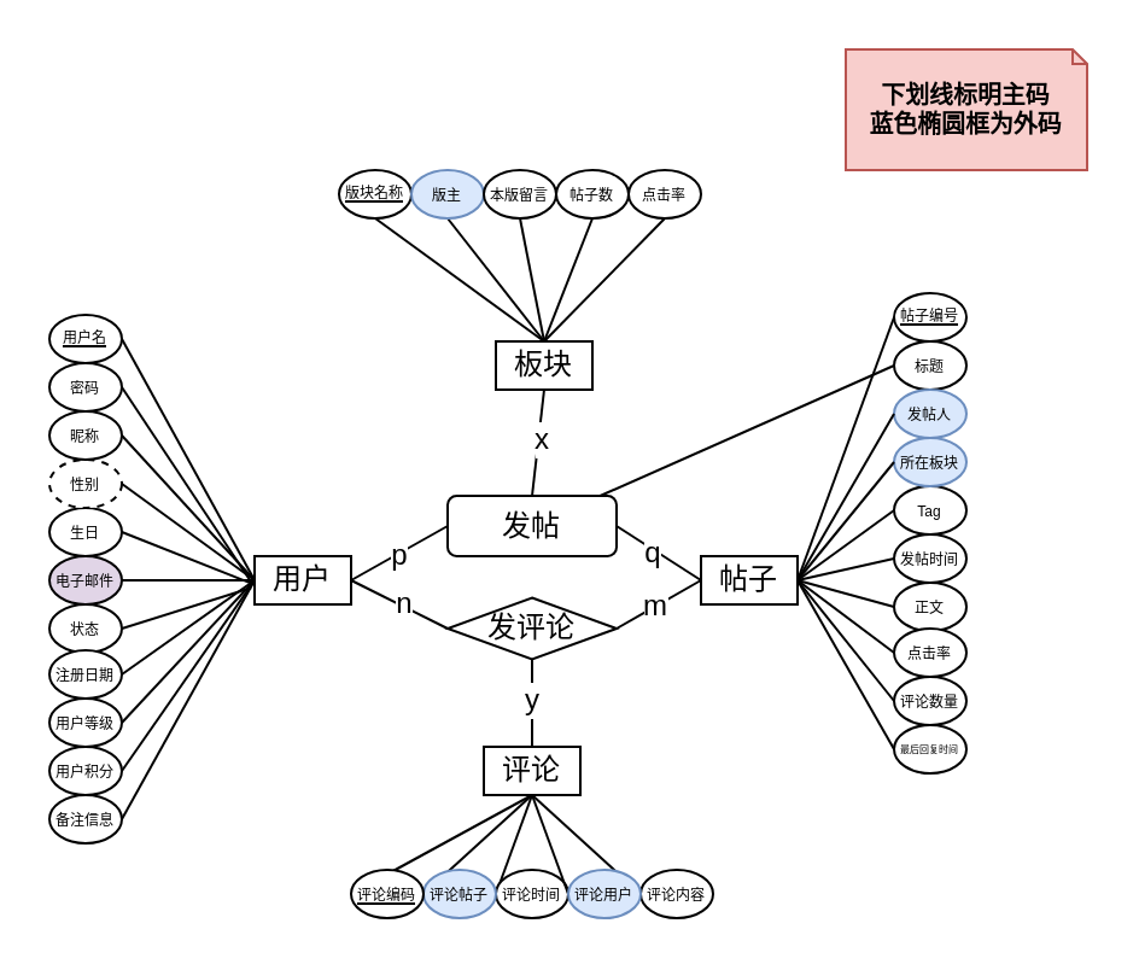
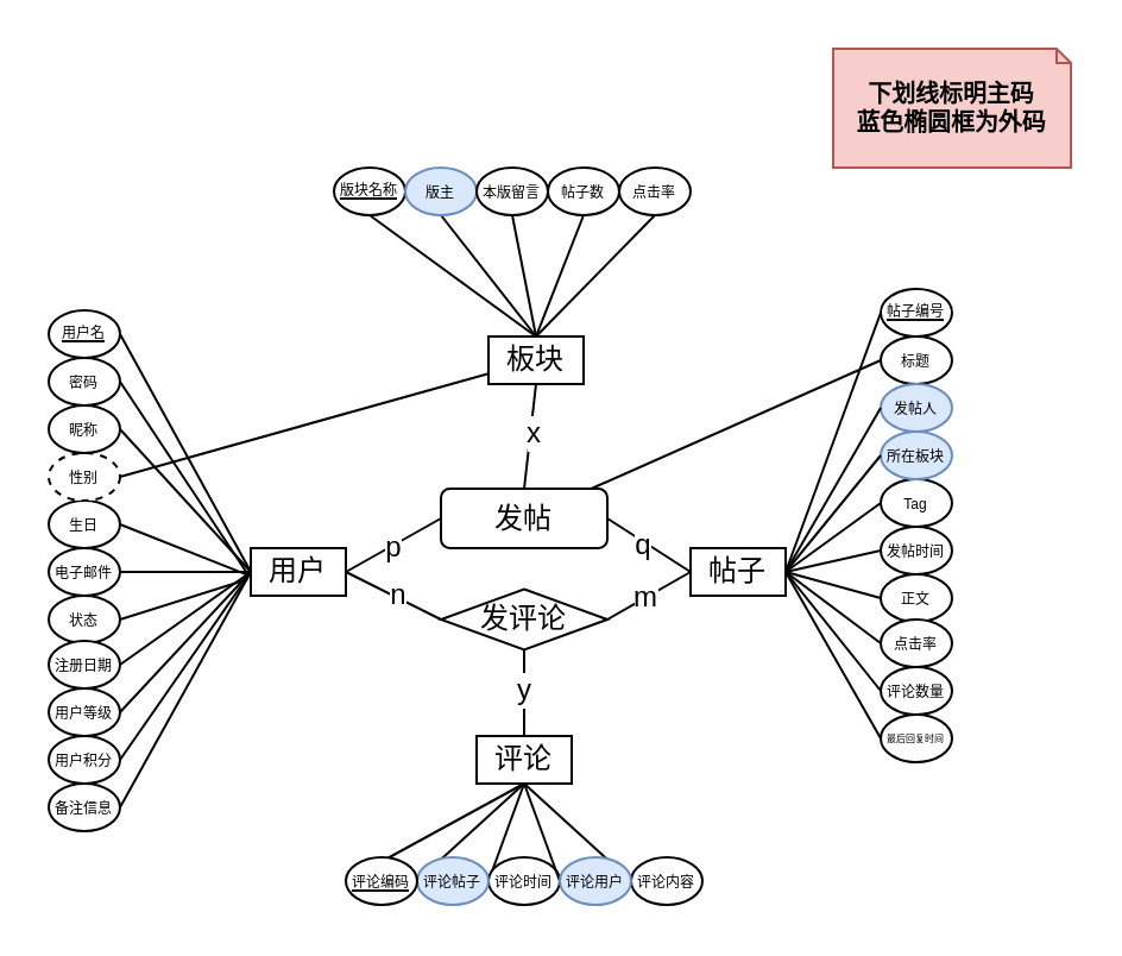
- <mxCell id="14" value="" style="endArrow=none;html=1;rounded=0;exitX=1;exitY=0.5;exitDx=0;exitDy=0;entryX=0;entryY=0.5;entryDx=0;entryDy=0;" parent="1" source="13" target="2" edge="1"><mxGeometry width="50" height="50" relative="1" as="geometry"><mxPoint x="160" y="380" as="sourcePoint" /><mxPoint x="100" y="180" as="targetPoint" /></mxGeometry></mxCell>
+ <mxCell id="14" value="" style="endArrow=none;html=1;rounded=0;exitX=1;exitY=0.5;exitDx=0;exitDy=0;" parent="1" source="13" target="25" edge="1"><mxGeometry width="50" height="50" relative="1" as="geometry"><mxPoint x="160" y="380" as="sourcePoint" /><mxPoint x="100" y="180" as="targetPoint" /></mxGeometry></mxCell>
- <mxCell id="7" value="&lt;span style=&quot;font-size: 6px;&quot;&gt;电子邮件&lt;/span&gt;" style="ellipse;whiteSpace=wrap;html=1;spacingBottom=3;fillColor=#e1d5e7;" parent="1" vertex="1"><mxGeometry x="20" y="230" width="30" height="20" as="geometry" /></mxCell>
+ <mxCell id="7" value="&lt;span style=&quot;font-size: 6px;&quot;&gt;电子邮件&lt;/span&gt;" style="ellipse;whiteSpace=wrap;html=1;spacingBottom=3;" parent="1" vertex="1"><mxGeometry x="20" y="230" width="30" height="20" as="geometry" /></mxCell>
